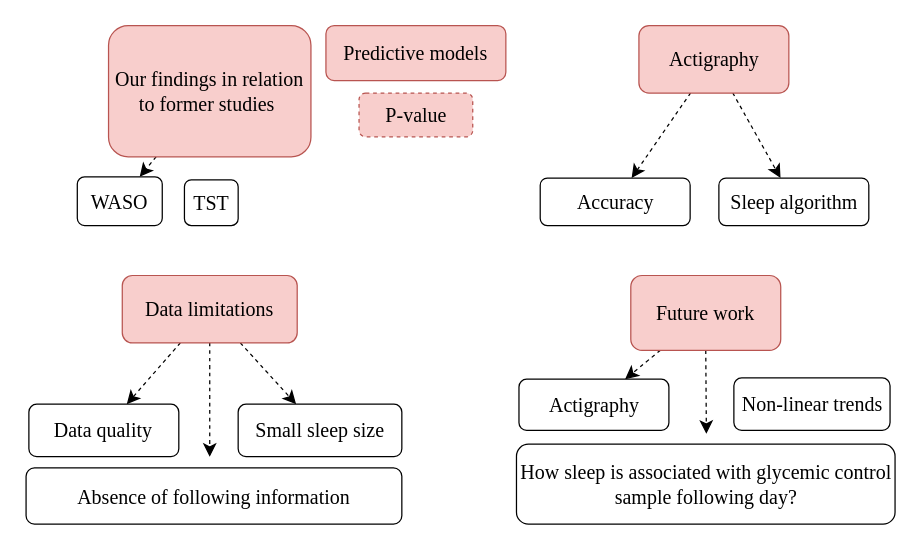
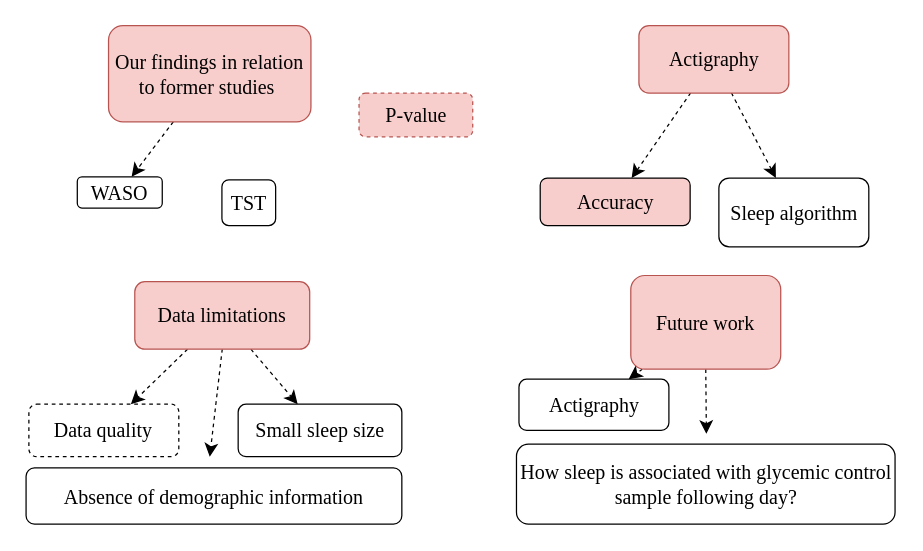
- <mxCell id="5" value="Predictive models" style="rounded=1;whiteSpace=wrap;html=1;fontSize=16;fontFamily=Times New Roman;fillColor=#f8cecc;strokeColor=#b85450;" vertex="1" parent="1"><mxGeometry x="260" y="20" width="144" height="44" as="geometry" /></mxCell>
- <mxCell id="3" value="Our findings in relation to former studies&amp;nbsp;" style="rounded=1;whiteSpace=wrap;html=1;fontSize=16;fontFamily=Times New Roman;fillColor=#f8cecc;strokeColor=#b85450;" vertex="1" parent="1"><mxGeometry x="86" y="20" width="162" height="105" as="geometry" /></mxCell>
+ <mxCell id="3" value="Our findings in relation to former studies&amp;nbsp;" style="rounded=1;whiteSpace=wrap;html=1;fontSize=16;fontFamily=Times New Roman;fillColor=#f8cecc;strokeColor=#b85450;" vertex="1" parent="1"><mxGeometry x="86" y="20" width="162" height="77" as="geometry" /></mxCell>
- <mxCell id="10" value="WASO" style="whiteSpace=wrap;html=1;fontSize=16;rounded=1;fontFamily=Times New Roman;" vertex="1" parent="1"><mxGeometry x="61" y="141" width="68" height="39" as="geometry" /></mxCell>
+ <mxCell id="10" value="WASO" style="whiteSpace=wrap;html=1;fontSize=16;rounded=1;fontFamily=Times New Roman;" vertex="1" parent="1"><mxGeometry x="61" y="141" width="68" height="25" as="geometry" /></mxCell>
- <mxCell id="19" value="Accuracy" style="whiteSpace=wrap;html=1;fontSize=16;rounded=1;fontFamily=Times New Roman;" vertex="1" parent="1"><mxGeometry x="431.5" y="142" width="120" height="38" as="geometry" /></mxCell>
+ <mxCell id="19" value="Accuracy" style="whiteSpace=wrap;html=1;fontSize=16;rounded=1;fontFamily=Times New Roman;fillColor=#f8cecc;" vertex="1" parent="1"><mxGeometry x="431.5" y="142" width="120" height="38" as="geometry" /></mxCell>
- <mxCell id="18" value="Sleep algorithm" style="whiteSpace=wrap;html=1;fontSize=16;rounded=1;fontFamily=Times New Roman;" vertex="1" parent="1"><mxGeometry x="574.5" y="142" width="120" height="38" as="geometry" /></mxCell>
+ <mxCell id="18" value="Sleep algorithm" style="whiteSpace=wrap;html=1;fontSize=16;rounded=1;fontFamily=Times New Roman;" vertex="1" parent="1"><mxGeometry x="574.5" y="142" width="120" height="55" as="geometry" /></mxCell>
- <mxCell id="11" value="TST" style="whiteSpace=wrap;html=1;fontSize=16;rounded=1;fontFamily=Times New Roman;" vertex="1" parent="1"><mxGeometry x="146.75" y="143.5" width="43" height="36.5" as="geometry" /></mxCell>
+ <mxCell id="11" value="TST" style="whiteSpace=wrap;html=1;fontSize=16;rounded=1;fontFamily=Times New Roman;" vertex="1" parent="1"><mxGeometry x="176.75" y="143.5" width="43" height="36.5" as="geometry" /></mxCell>
- <mxCell id="9" value="Data limitations" style="rounded=1;whiteSpace=wrap;html=1;fontSize=16;fontFamily=Times New Roman;fillColor=#f8cecc;strokeColor=#b85450;" vertex="1" parent="1"><mxGeometry x="97" y="220" width="140" height="54" as="geometry" /></mxCell>
+ <mxCell id="9" value="Data limitations" style="rounded=1;whiteSpace=wrap;html=1;fontSize=16;fontFamily=Times New Roman;fillColor=#f8cecc;strokeColor=#b85450;" vertex="1" parent="1"><mxGeometry x="107" y="225" width="140" height="54" as="geometry" /></mxCell>
- <mxCell id="22" value="Future work" style="rounded=1;whiteSpace=wrap;html=1;fontSize=16;fontFamily=Times New Roman;fillColor=#f8cecc;strokeColor=#b85450;" vertex="1" parent="1"><mxGeometry x="504" y="220" width="120" height="60" as="geometry" /></mxCell>
+ <mxCell id="22" value="Future work" style="rounded=1;whiteSpace=wrap;html=1;fontSize=16;fontFamily=Times New Roman;fillColor=#f8cecc;strokeColor=#b85450;" vertex="1" parent="1"><mxGeometry x="504" y="220" width="120" height="75" as="geometry" /></mxCell>
- <mxCell id="24" value="Non-linear trends" style="whiteSpace=wrap;html=1;fontSize=16;rounded=1;fontFamily=Times New Roman;" vertex="1" parent="1"><mxGeometry x="586.5" y="302" width="125" height="42" as="geometry" /></mxCell>
- <mxCell id="14" value="Data quality" style="whiteSpace=wrap;html=1;fontSize=16;rounded=1;fontFamily=Times New Roman;" vertex="1" parent="1"><mxGeometry x="22.25" y="323" width="120" height="42" as="geometry" /></mxCell>
+ <mxCell id="14" value="Data quality" style="whiteSpace=wrap;html=1;fontSize=16;rounded=1;fontFamily=Times New Roman;dashed=1;" vertex="1" parent="1"><mxGeometry x="22.25" y="323" width="120" height="42" as="geometry" /></mxCell>
- <mxCell id="12" value="Absence of following information" style="whiteSpace=wrap;html=1;fontSize=16;rounded=1;fontFamily=Times New Roman;" vertex="1" parent="1"><mxGeometry x="20" y="374" width="300.75" height="45" as="geometry" /></mxCell>
+ <mxCell id="12" value="Absence of demographic information" style="whiteSpace=wrap;html=1;fontSize=16;rounded=1;fontFamily=Times New Roman;" vertex="1" parent="1"><mxGeometry x="20" y="374" width="300.75" height="45" as="geometry" /></mxCell>
